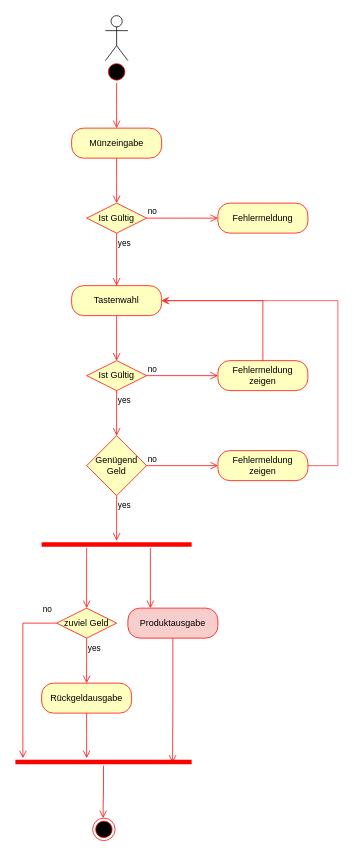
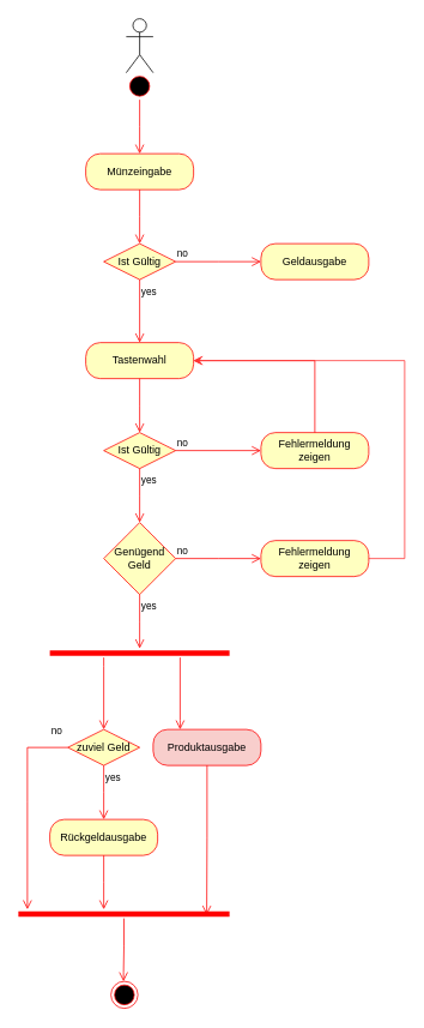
- <mxCell id="10" value="Fehlermeldung" style="rounded=1;whiteSpace=wrap;html=1;arcSize=40;fontColor=#000000;fillColor=#ffffc0;strokeColor=#ff0000;" vertex="1" parent="1"><mxGeometry x="290" y="270" width="120" height="40" as="geometry" /></mxCell>
+ <mxCell id="10" value="Geldausgabe" style="rounded=1;whiteSpace=wrap;html=1;arcSize=40;fontColor=#000000;fillColor=#ffffc0;strokeColor=#ff0000;" vertex="1" parent="1"><mxGeometry x="290" y="270" width="120" height="40" as="geometry" /></mxCell>
